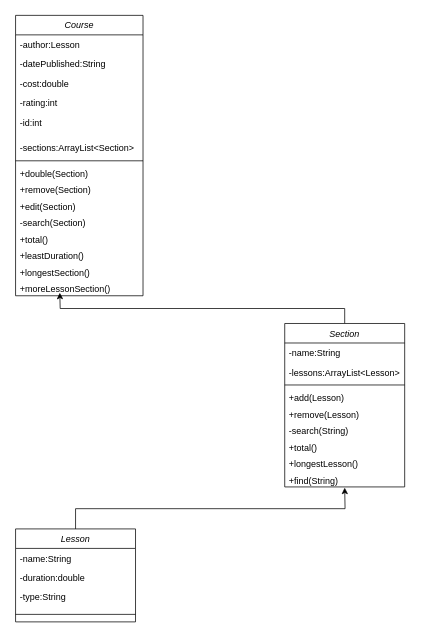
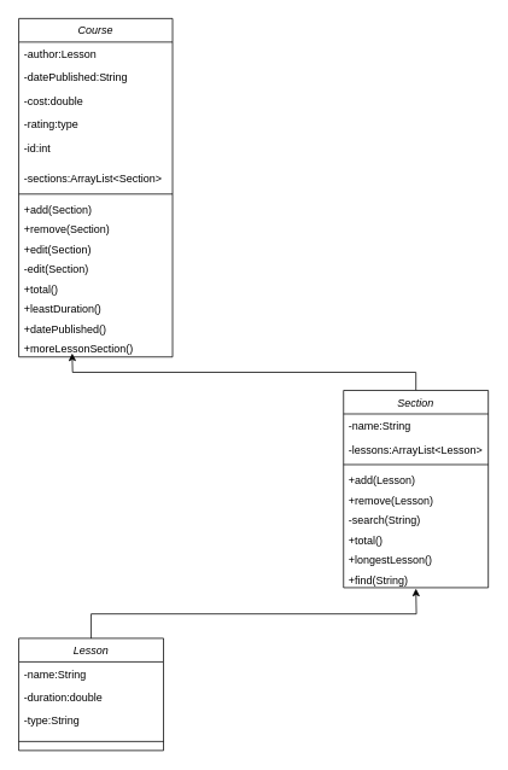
- <mxCell id="6" value="-rating:int" style="text;align=left;verticalAlign=top;spacingLeft=4;spacingRight=4;overflow=hidden;rotatable=0;points=[[0,0.5],[1,0.5]];portConstraint=eastwest;rounded=0;shadow=0;html=0;" parent="2" vertex="1"><mxGeometry y="104" width="170" height="26" as="geometry" /></mxCell>
+ <mxCell id="6" value="-rating:type" style="text;align=left;verticalAlign=top;spacingLeft=4;spacingRight=4;overflow=hidden;rotatable=0;points=[[0,0.5],[1,0.5]];portConstraint=eastwest;rounded=0;shadow=0;html=0;" parent="2" vertex="1"><mxGeometry y="104" width="170" height="26" as="geometry" /></mxCell>
- <mxCell id="10" value="+double(Section)" style="text;align=left;verticalAlign=top;spacingLeft=4;spacingRight=4;overflow=hidden;rotatable=0;points=[[0,0.5],[1,0.5]];portConstraint=eastwest;" parent="2" vertex="1"><mxGeometry y="198" width="170" height="22" as="geometry" /></mxCell>
+ <mxCell id="10" value="+add(Section)" style="text;align=left;verticalAlign=top;spacingLeft=4;spacingRight=4;overflow=hidden;rotatable=0;points=[[0,0.5],[1,0.5]];portConstraint=eastwest;" parent="2" vertex="1"><mxGeometry y="198" width="170" height="22" as="geometry" /></mxCell>
- <mxCell id="13" value="-search(Section)" style="text;align=left;verticalAlign=top;spacingLeft=4;spacingRight=4;overflow=hidden;rotatable=0;points=[[0,0.5],[1,0.5]];portConstraint=eastwest;" parent="2" vertex="1"><mxGeometry y="264" width="170" height="22" as="geometry" /></mxCell>
+ <mxCell id="13" value="-edit(Section)" style="text;align=left;verticalAlign=top;spacingLeft=4;spacingRight=4;overflow=hidden;rotatable=0;points=[[0,0.5],[1,0.5]];portConstraint=eastwest;" parent="2" vertex="1"><mxGeometry y="264" width="170" height="22" as="geometry" /></mxCell>
- <mxCell id="16" value="+longestSection()" style="text;align=left;verticalAlign=top;spacingLeft=4;spacingRight=4;overflow=hidden;rotatable=0;points=[[0,0.5],[1,0.5]];portConstraint=eastwest;" parent="2" vertex="1"><mxGeometry y="330" width="170" height="22" as="geometry" /></mxCell>
+ <mxCell id="16" value="+datePublished()" style="text;align=left;verticalAlign=top;spacingLeft=4;spacingRight=4;overflow=hidden;rotatable=0;points=[[0,0.5],[1,0.5]];portConstraint=eastwest;" parent="2" vertex="1"><mxGeometry y="330" width="170" height="22" as="geometry" /></mxCell>
